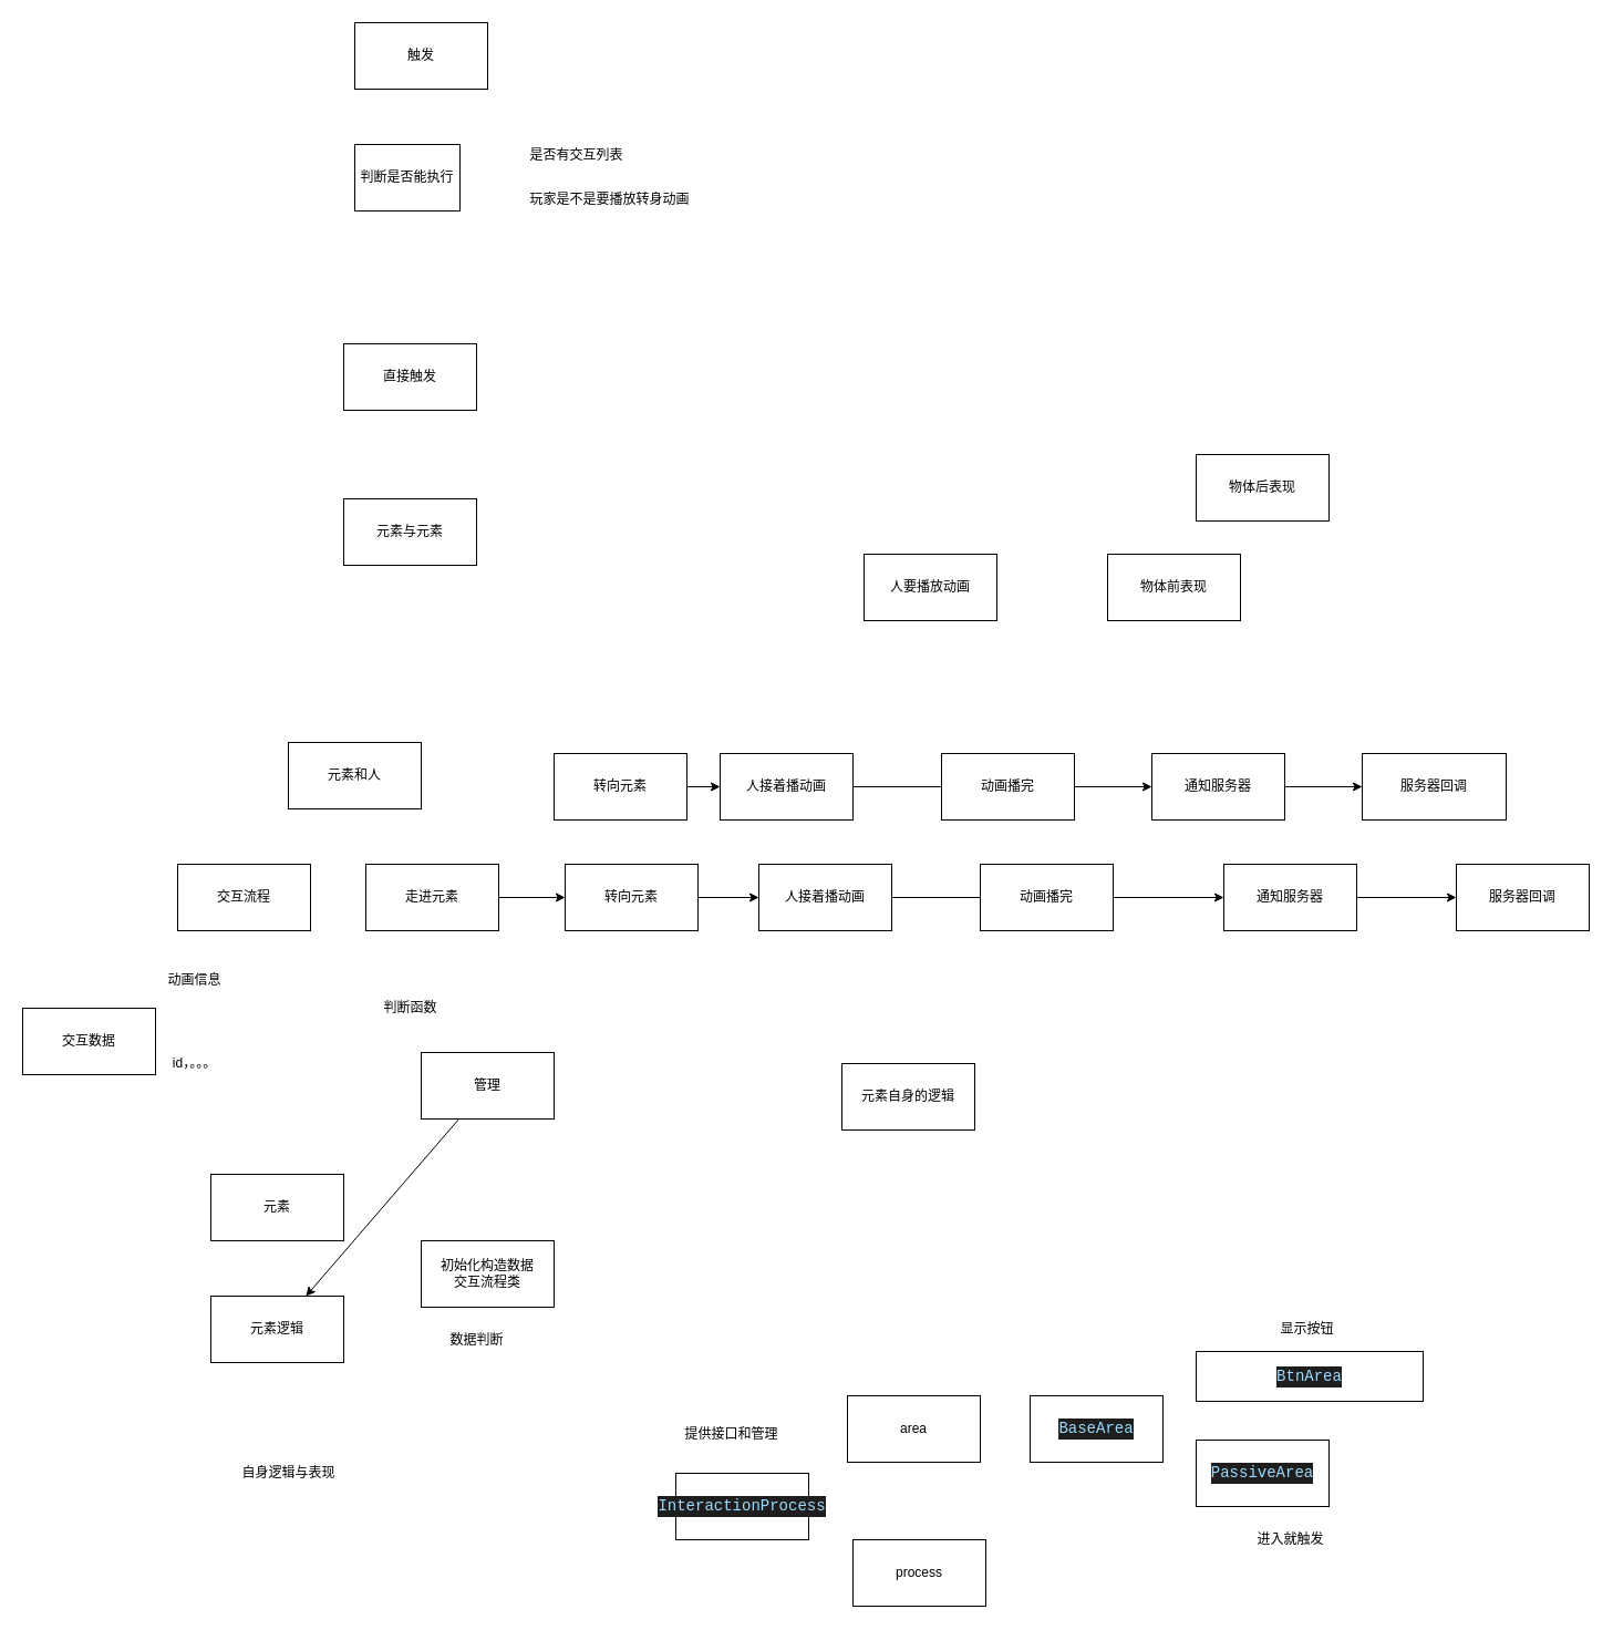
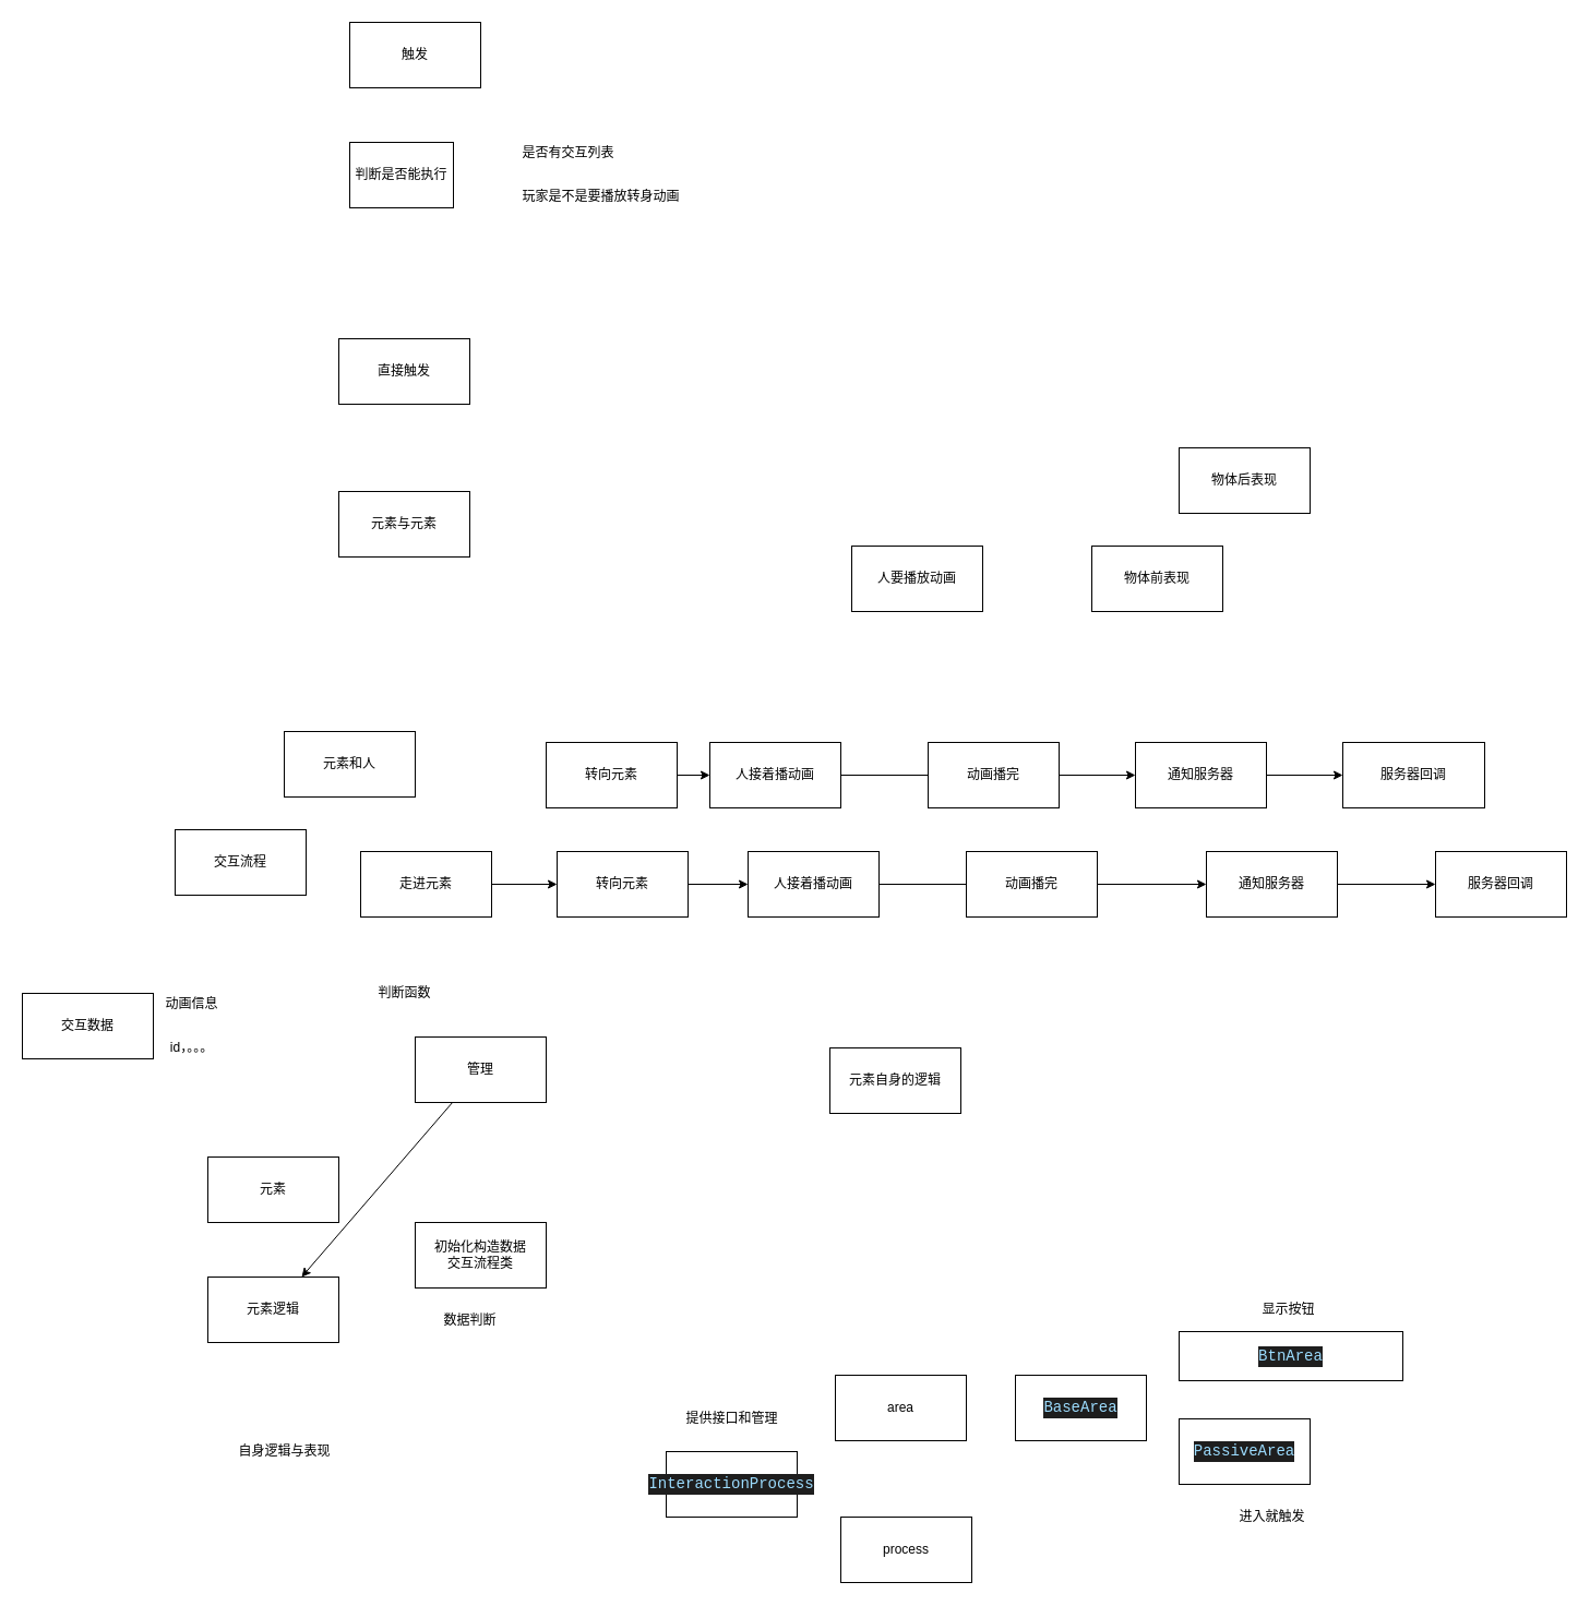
- <mxCell id="33" value="交互流程" style="whiteSpace=wrap;html=1;" parent="1" vertex="1"><mxGeometry x="160" y="780" width="120" height="60" as="geometry" /></mxCell>
+ <mxCell id="33" value="交互流程" style="whiteSpace=wrap;html=1;" parent="1" vertex="1"><mxGeometry x="160" y="760" width="120" height="60" as="geometry" /></mxCell>
- <mxCell id="35" value="动画信息" style="text;html=1;align=center;verticalAlign=middle;resizable=0;points=[];autosize=1;strokeColor=none;fillColor=none;" parent="1" vertex="1"><mxGeometry x="145" y="875" width="60" height="20" as="geometry" /></mxCell>
+ <mxCell id="35" value="动画信息" style="text;html=1;align=center;verticalAlign=middle;resizable=0;points=[];autosize=1;strokeColor=none;fillColor=none;" parent="1" vertex="1"><mxGeometry x="145" y="910" width="60" height="20" as="geometry" /></mxCell>
- <mxCell id="53" value="提供接口和管理" style="text;html=1;align=center;verticalAlign=middle;resizable=0;points=[];autosize=1;strokeColor=none;fillColor=none;" parent="1" vertex="1"><mxGeometry x="610" y="1285" width="100" height="20" as="geometry" /></mxCell>
+ <mxCell id="53" value="提供接口和管理" style="text;html=1;align=center;verticalAlign=middle;resizable=0;points=[];autosize=1;strokeColor=none;fillColor=none;" parent="1" vertex="1"><mxGeometry x="620" y="1290" width="100" height="20" as="geometry" /></mxCell>
